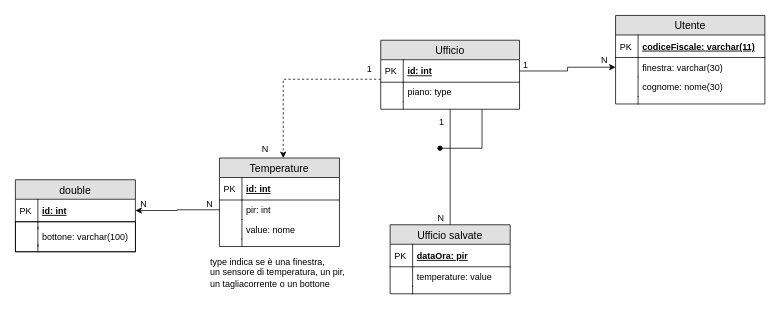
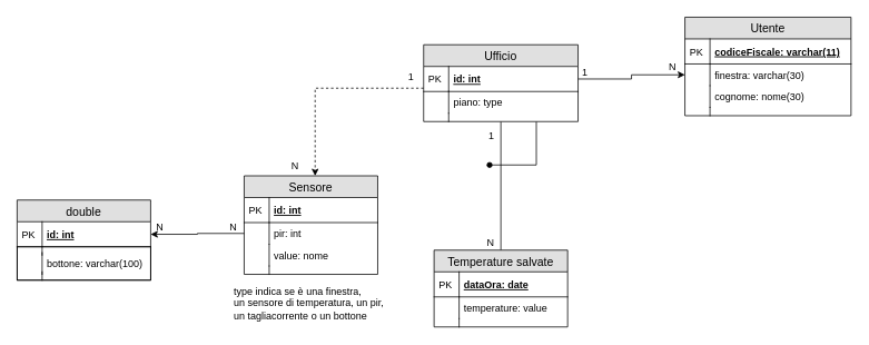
- <mxCell id="33" value="Temperature" style="swimlane;fontStyle=0;childLayout=stackLayout;horizontal=1;startSize=26;fillColor=#e0e0e0;horizontalStack=0;resizeParent=1;resizeParentMax=0;resizeLast=0;collapsible=1;marginBottom=0;swimlaneFillColor=#ffffff;align=center;fontSize=14;" parent="1" vertex="1"><mxGeometry x="292" y="210" width="160" height="118" as="geometry" /></mxCell>
+ <mxCell id="33" value="Sensore" style="swimlane;fontStyle=0;childLayout=stackLayout;horizontal=1;startSize=26;fillColor=#e0e0e0;horizontalStack=0;resizeParent=1;resizeParentMax=0;resizeLast=0;collapsible=1;marginBottom=0;swimlaneFillColor=#ffffff;align=center;fontSize=14;" parent="1" vertex="1"><mxGeometry x="292" y="210" width="160" height="118" as="geometry" /></mxCell>
- <mxCell id="21" value="Ufficio salvate" style="swimlane;fontStyle=0;childLayout=stackLayout;horizontal=1;startSize=26;fillColor=#e0e0e0;horizontalStack=0;resizeParent=1;resizeParentMax=0;resizeLast=0;collapsible=1;marginBottom=0;swimlaneFillColor=#ffffff;align=center;fontSize=14;" parent="1" vertex="1"><mxGeometry x="519.5" y="299" width="160" height="92" as="geometry" /></mxCell>
+ <mxCell id="21" value="Temperature salvate" style="swimlane;fontStyle=0;childLayout=stackLayout;horizontal=1;startSize=26;fillColor=#e0e0e0;horizontalStack=0;resizeParent=1;resizeParentMax=0;resizeLast=0;collapsible=1;marginBottom=0;swimlaneFillColor=#ffffff;align=center;fontSize=14;" parent="1" vertex="1"><mxGeometry x="519.5" y="299" width="160" height="92" as="geometry" /></mxCell>
- <mxCell id="22" value="dataOra: pir" style="shape=partialRectangle;top=0;left=0;right=0;bottom=1;align=left;verticalAlign=middle;fillColor=none;spacingLeft=34;spacingRight=4;overflow=hidden;rotatable=0;points=[[0,0.5],[1,0.5]];portConstraint=eastwest;dropTarget=0;fontStyle=5;fontSize=12;" parent="21" vertex="1"><mxGeometry y="26" width="160" height="30" as="geometry" /></mxCell>
+ <mxCell id="22" value="dataOra: date" style="shape=partialRectangle;top=0;left=0;right=0;bottom=1;align=left;verticalAlign=middle;fillColor=none;spacingLeft=34;spacingRight=4;overflow=hidden;rotatable=0;points=[[0,0.5],[1,0.5]];portConstraint=eastwest;dropTarget=0;fontStyle=5;fontSize=12;" parent="21" vertex="1"><mxGeometry y="26" width="160" height="30" as="geometry" /></mxCell>
